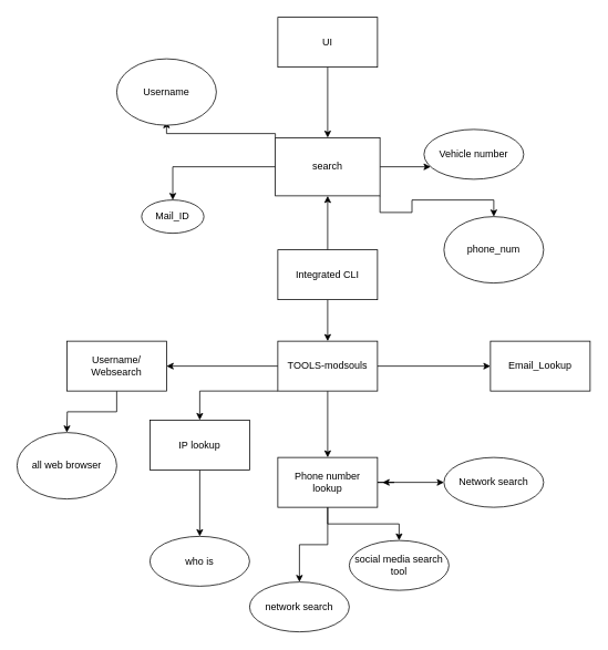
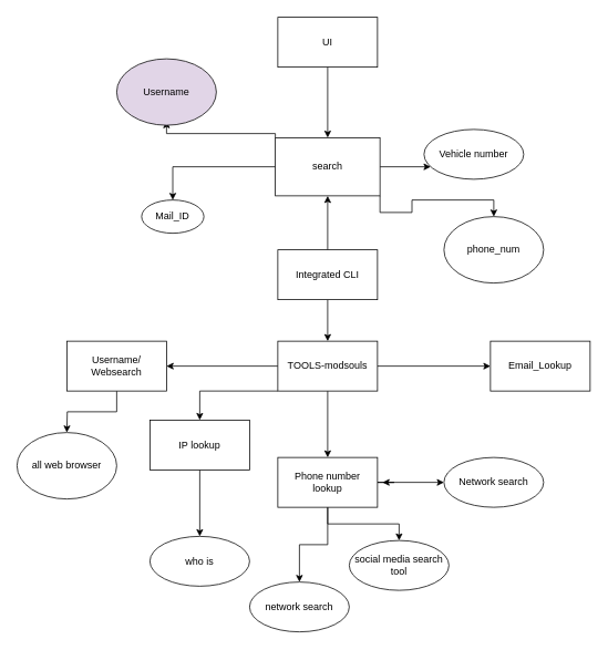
- <mxCell id="15" value="Username" style="ellipse;whiteSpace=wrap;html=1;" vertex="1" parent="1"><mxGeometry x="140" y="70" width="120" height="80" as="geometry" /></mxCell>
+ <mxCell id="15" value="Username" style="ellipse;whiteSpace=wrap;html=1;fillColor=#e1d5e7;" vertex="1" parent="1"><mxGeometry x="140" y="70" width="120" height="80" as="geometry" /></mxCell>
